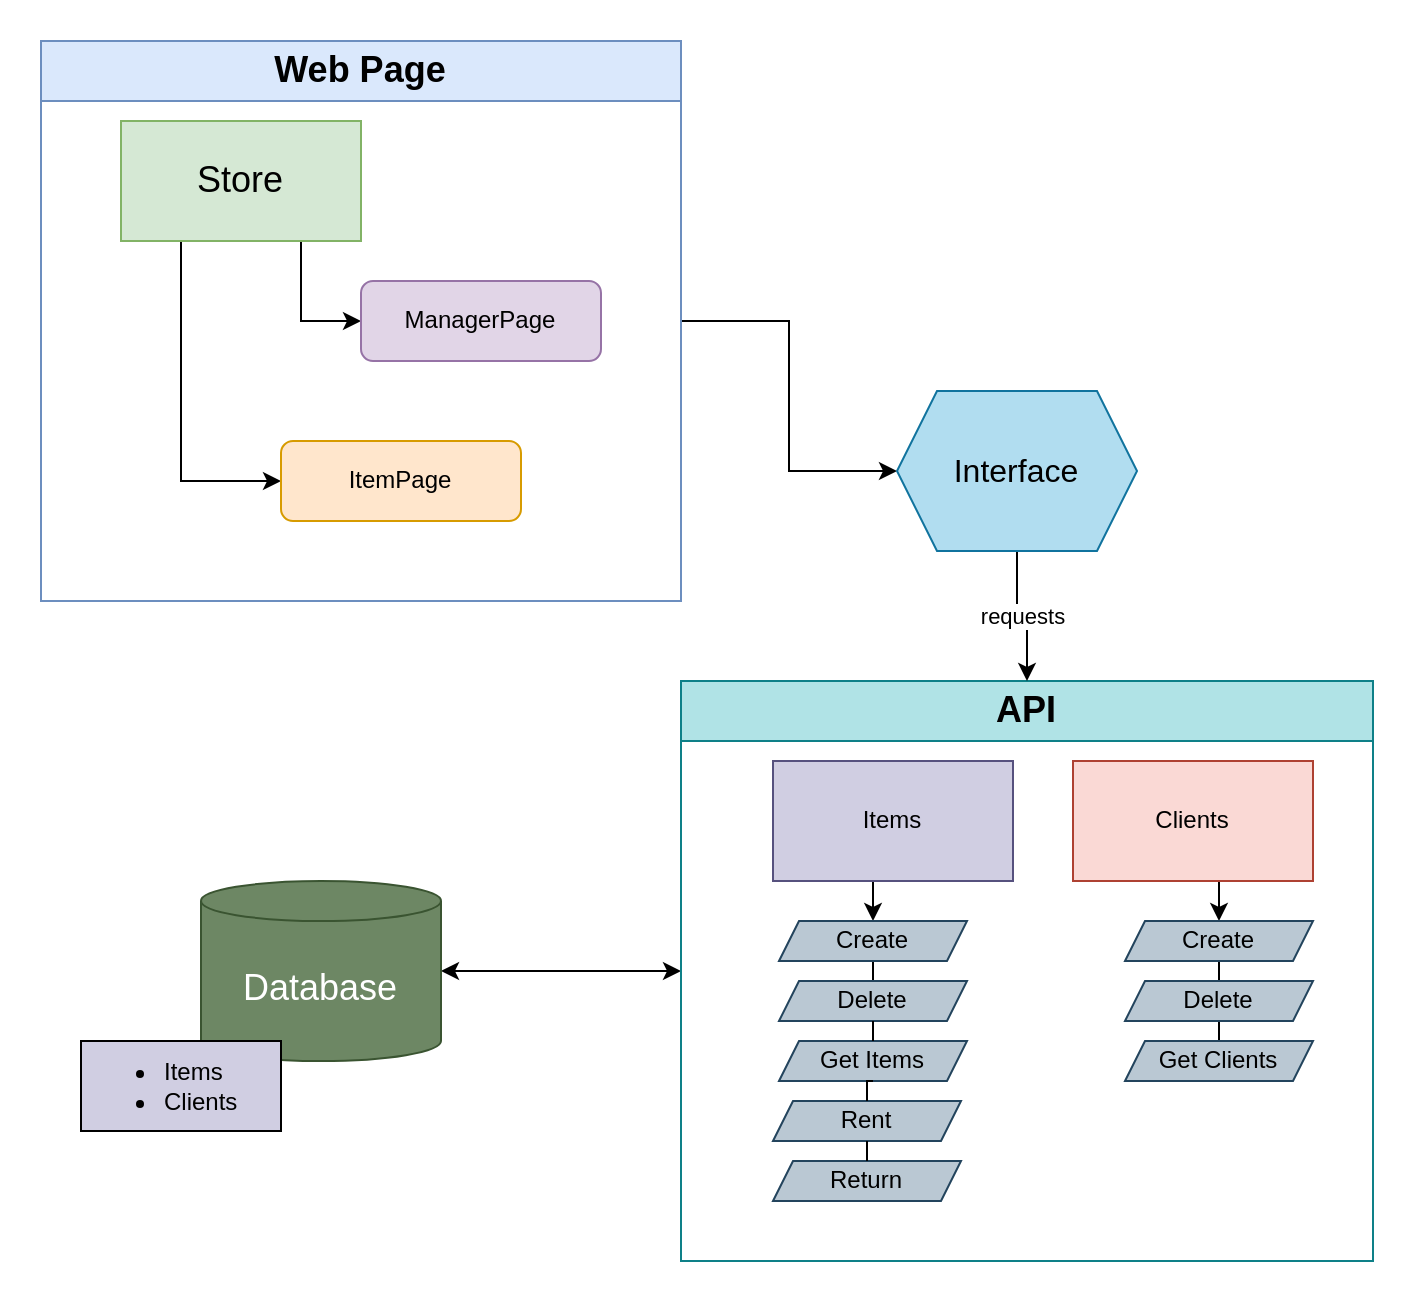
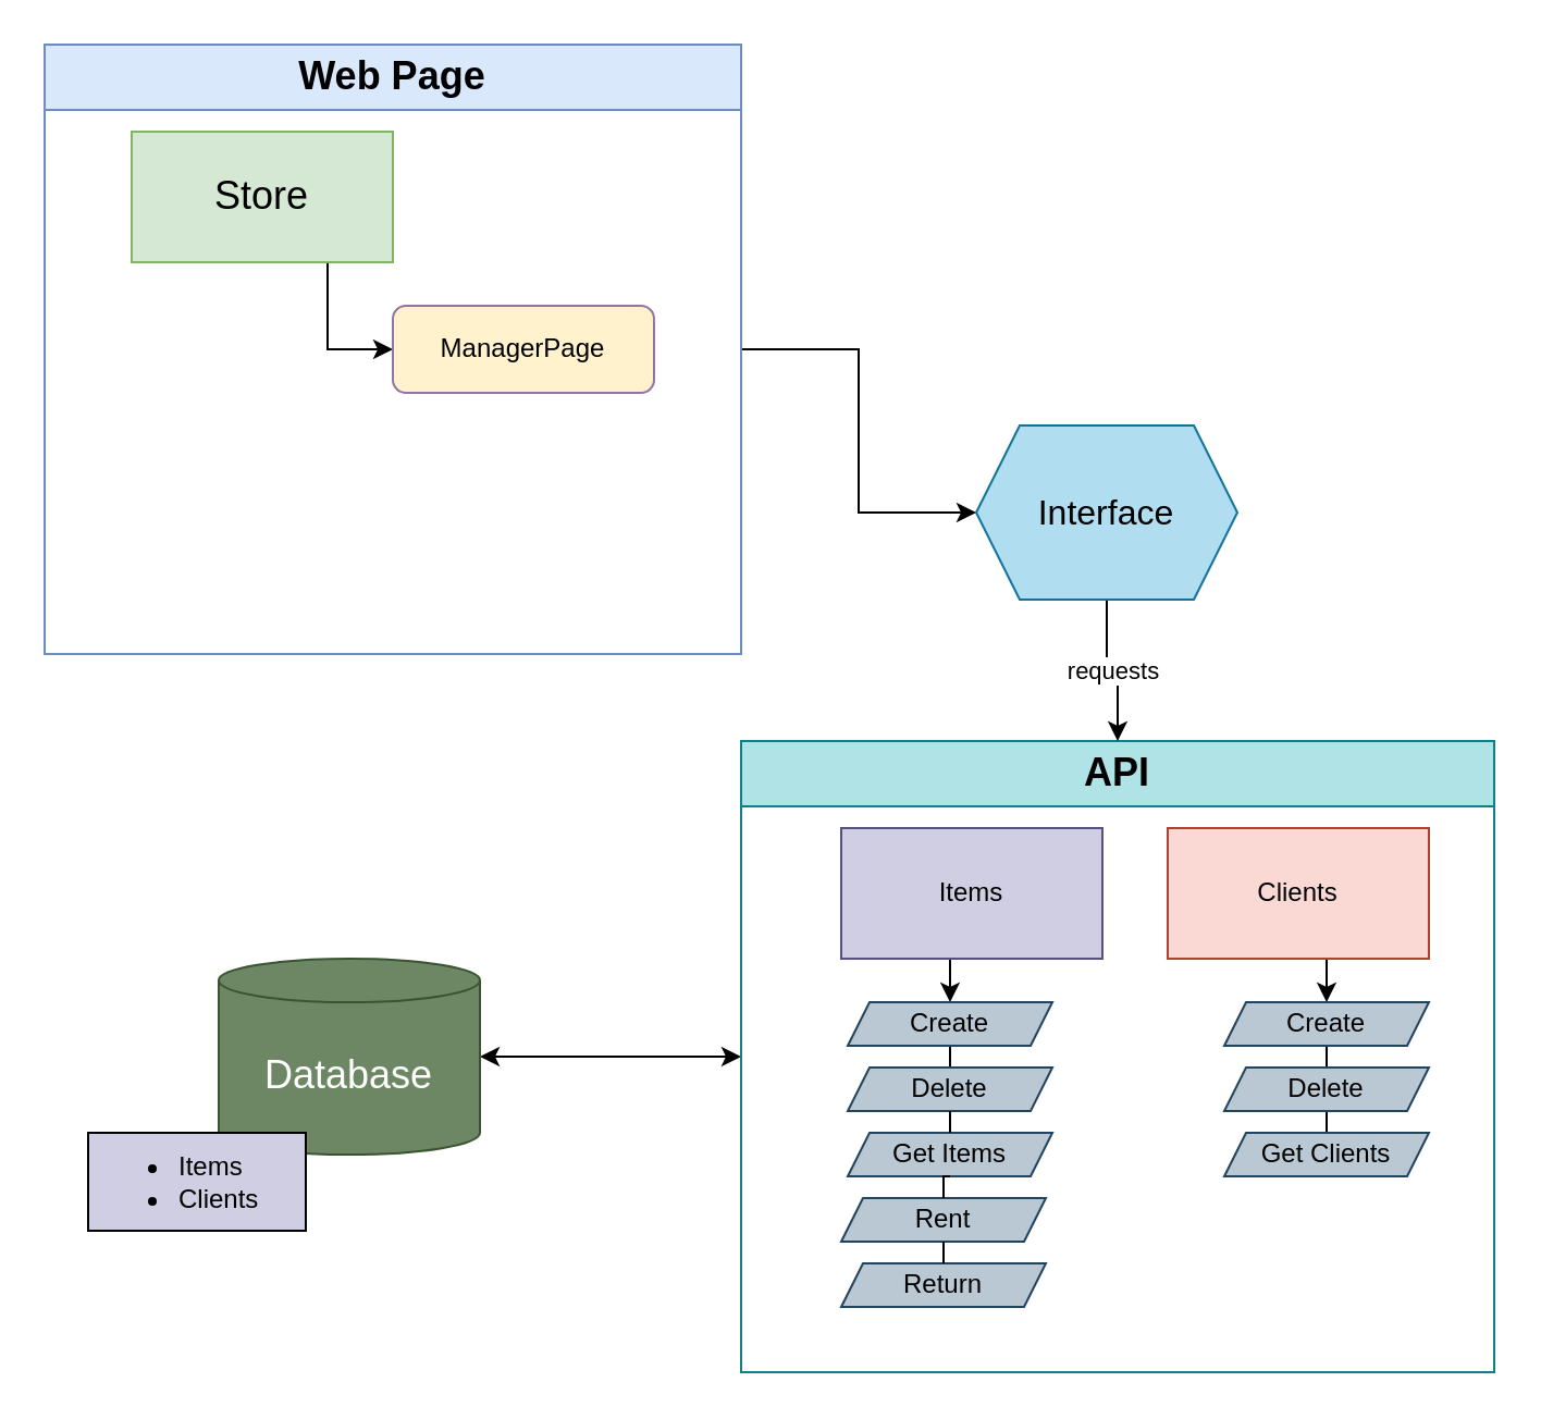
- <mxCell id="8" value="ManagerPage" style="rounded=1;whiteSpace=wrap;html=1;fillColor=#e1d5e7;strokeColor=#9673a6;" parent="3" vertex="1"><mxGeometry x="160" y="120" width="120" height="40" as="geometry" /></mxCell>
+ <mxCell id="8" value="ManagerPage" style="rounded=1;whiteSpace=wrap;html=1;fillColor=#fff2cc;strokeColor=#9673a6;" parent="3" vertex="1"><mxGeometry x="160" y="120" width="120" height="40" as="geometry" /></mxCell>
- <mxCell id="5" style="edgeStyle=orthogonalEdgeStyle;rounded=0;orthogonalLoop=1;jettySize=auto;html=1;exitX=0.25;exitY=1;exitDx=0;exitDy=0;entryX=0;entryY=0.5;entryDx=0;entryDy=0;" parent="3" source="6" target="7" edge="1"><mxGeometry relative="1" as="geometry" /></mxCell>
- <mxCell id="7" value="ItemPage" style="rounded=1;whiteSpace=wrap;html=1;fillColor=#ffe6cc;strokeColor=#d79b00;" parent="3" vertex="1"><mxGeometry x="120" y="200" width="120" height="40" as="geometry" /></mxCell>
